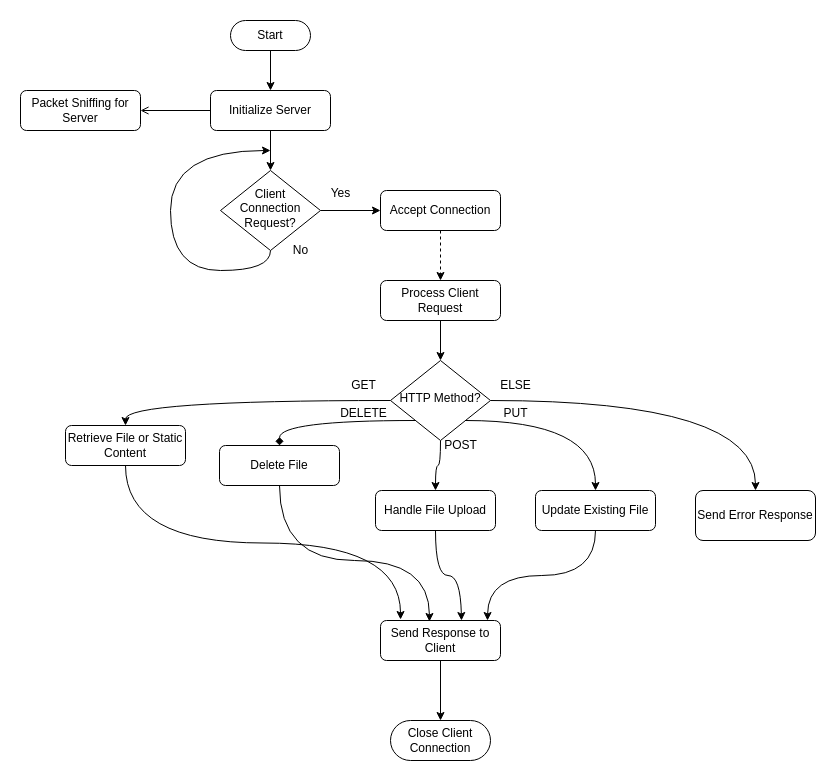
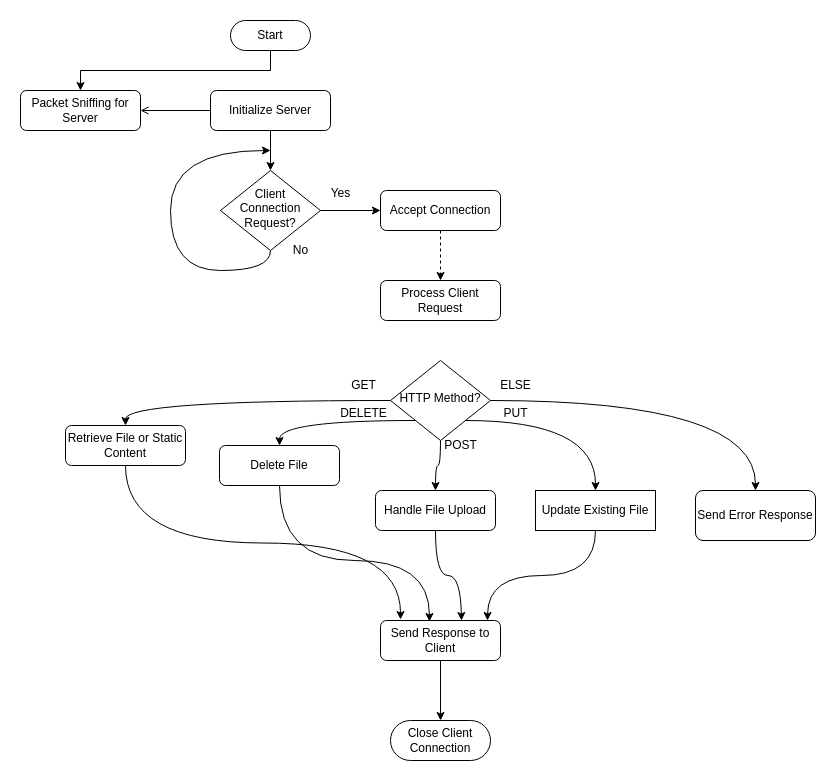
- <mxCell id="2" style="edgeStyle=orthogonalEdgeStyle;rounded=0;orthogonalLoop=1;jettySize=auto;html=1;exitX=0.5;exitY=0.5;exitDx=0;exitDy=15;exitPerimeter=0;" edge="1" parent="1" source="3" target="6"><mxGeometry relative="1" as="geometry" /></mxCell>
+ <mxCell id="2" style="edgeStyle=orthogonalEdgeStyle;rounded=0;orthogonalLoop=1;jettySize=auto;html=1;exitX=0.5;exitY=0.5;exitDx=0;exitDy=15;exitPerimeter=0;" edge="1" parent="1" source="3" target="7"><mxGeometry relative="1" as="geometry" /></mxCell>
- <mxCell id="13" style="edgeStyle=orthogonalEdgeStyle;rounded=0;orthogonalLoop=1;jettySize=auto;html=1;exitX=0.5;exitY=1;exitDx=0;exitDy=0;entryX=0.5;entryY=0;entryDx=0;entryDy=0;" edge="1" parent="1" source="14" target="20"><mxGeometry relative="1" as="geometry" /></mxCell>
- <mxCell id="16" style="edgeStyle=orthogonalEdgeStyle;rounded=0;orthogonalLoop=1;jettySize=auto;html=1;exitX=0;exitY=1;exitDx=0;exitDy=0;entryX=0.5;entryY=0;entryDx=0;entryDy=0;curved=1;endArrow=diamond;" edge="1" parent="1" source="20" target="25"><mxGeometry relative="1" as="geometry" /></mxCell>
+ <mxCell id="16" style="edgeStyle=orthogonalEdgeStyle;rounded=0;orthogonalLoop=1;jettySize=auto;html=1;exitX=0;exitY=1;exitDx=0;exitDy=0;entryX=0.5;entryY=0;entryDx=0;entryDy=0;curved=1;" edge="1" parent="1" source="20" target="25"><mxGeometry relative="1" as="geometry" /></mxCell>
- <mxCell id="24" value="Update Existing File" style="rounded=1;whiteSpace=wrap;html=1;fontSize=12;glass=0;strokeWidth=1;shadow=0;" vertex="1" parent="1"><mxGeometry x="535" y="490" width="120" height="40" as="geometry" /></mxCell>
+ <mxCell id="24" value="Update Existing File" style="whiteSpace=wrap;html=1;fontSize=12;glass=0;strokeWidth=1;shadow=0;rounded=0;" vertex="1" parent="1"><mxGeometry x="535" y="490" width="120" height="40" as="geometry" /></mxCell>
